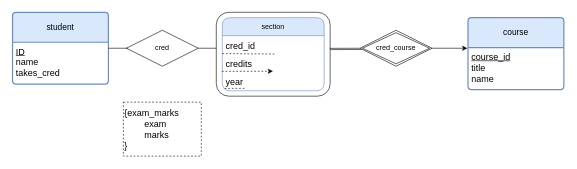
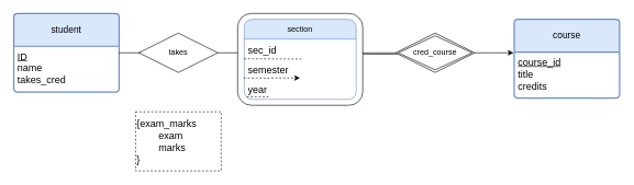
- <mxCell id="8" value="&lt;span style=&quot;font-size: 15px;&quot;&gt;cred_id&lt;/span&gt;" style="text;strokeColor=none;fillColor=none;align=left;verticalAlign=middle;spacingLeft=4;spacingRight=4;overflow=hidden;points=[[0,0.5],[1,0.5]];portConstraint=eastwest;rotatable=0;whiteSpace=wrap;html=1;" vertex="1" parent="6"><mxGeometry y="30" width="170" height="32" as="geometry" /></mxCell>
+ <mxCell id="8" value="&lt;span style=&quot;font-size: 15px;&quot;&gt;sec_id&lt;/span&gt;" style="text;strokeColor=none;fillColor=none;align=left;verticalAlign=middle;spacingLeft=4;spacingRight=4;overflow=hidden;points=[[0,0.5],[1,0.5]];portConstraint=eastwest;rotatable=0;whiteSpace=wrap;html=1;" vertex="1" parent="6"><mxGeometry y="30" width="170" height="32" as="geometry" /></mxCell>
- <mxCell id="16" value="cred" style="shape=rhombus;perimeter=rhombusPerimeter;whiteSpace=wrap;html=1;align=center;" vertex="1" parent="1"><mxGeometry x="210" y="50" width="120" height="60" as="geometry" /></mxCell>
+ <mxCell id="16" value="takes" style="shape=rhombus;perimeter=rhombusPerimeter;whiteSpace=wrap;html=1;align=center;" vertex="1" parent="1"><mxGeometry x="210" y="50" width="120" height="60" as="geometry" /></mxCell>
- <mxCell id="9" value="&lt;span style=&quot;font-size: 15px;&quot;&gt;credits&lt;/span&gt;" style="text;strokeColor=none;fillColor=none;align=left;verticalAlign=middle;spacingLeft=4;spacingRight=4;overflow=hidden;points=[[0,0.5],[1,0.5]];portConstraint=eastwest;rotatable=0;whiteSpace=wrap;html=1;" vertex="1" parent="6"><mxGeometry y="62" width="170" height="30" as="geometry" /></mxCell>
+ <mxCell id="9" value="&lt;span style=&quot;font-size: 15px;&quot;&gt;semester&lt;/span&gt;" style="text;strokeColor=none;fillColor=none;align=left;verticalAlign=middle;spacingLeft=4;spacingRight=4;overflow=hidden;points=[[0,0.5],[1,0.5]];portConstraint=eastwest;rotatable=0;whiteSpace=wrap;html=1;" vertex="1" parent="6"><mxGeometry y="62" width="170" height="30" as="geometry" /></mxCell>
- <mxCell id="5" value="&lt;span style=&quot;font-size: 15px;&quot;&gt;&lt;u&gt;course_id&lt;/u&gt;&lt;/span&gt;&lt;div&gt;&lt;span style=&quot;font-size: 15px;&quot;&gt;title&lt;/span&gt;&lt;/div&gt;&lt;div&gt;&lt;span style=&quot;font-size: 15px;&quot;&gt;name&lt;/span&gt;&lt;/div&gt;" style="align=left;strokeColor=none;fillColor=none;spacingLeft=4;spacingRight=4;fontSize=12;verticalAlign=top;resizable=0;rotatable=0;part=1;html=1;whiteSpace=wrap;" vertex="1" parent="4"><mxGeometry y="50" width="160" height="70" as="geometry" /></mxCell>
+ <mxCell id="5" value="&lt;span style=&quot;font-size: 15px;&quot;&gt;&lt;u&gt;course_id&lt;/u&gt;&lt;/span&gt;&lt;div&gt;&lt;span style=&quot;font-size: 15px;&quot;&gt;title&lt;/span&gt;&lt;/div&gt;&lt;div&gt;&lt;span style=&quot;font-size: 15px;&quot;&gt;credits&lt;/span&gt;&lt;/div&gt;" style="align=left;strokeColor=none;fillColor=none;spacingLeft=4;spacingRight=4;fontSize=12;verticalAlign=top;resizable=0;rotatable=0;part=1;html=1;whiteSpace=wrap;" vertex="1" parent="4"><mxGeometry y="50" width="160" height="70" as="geometry" /></mxCell>
